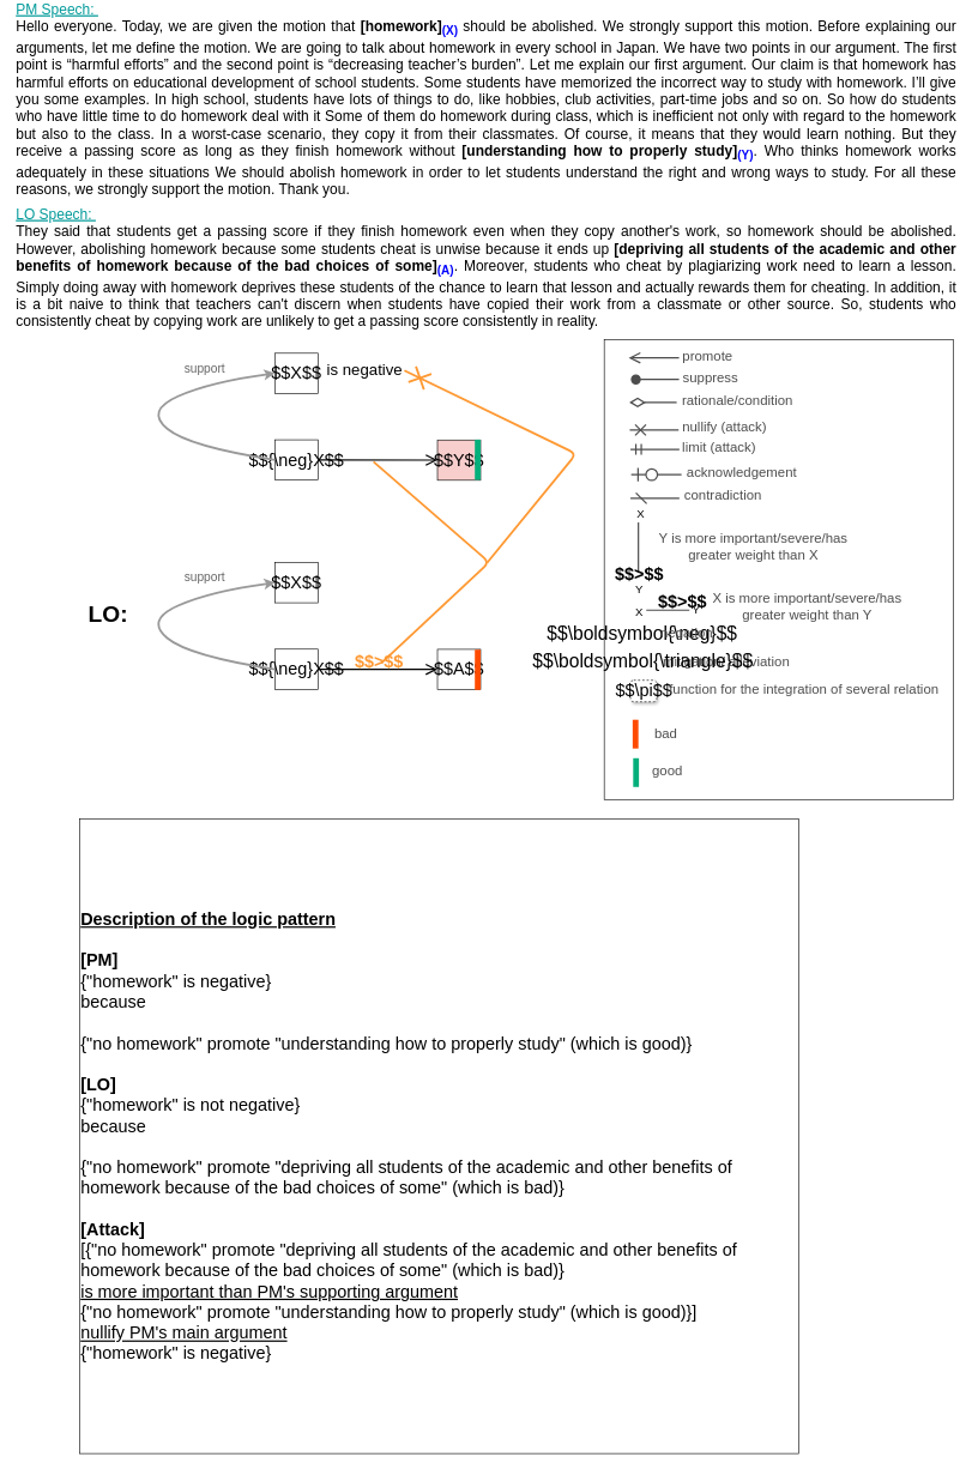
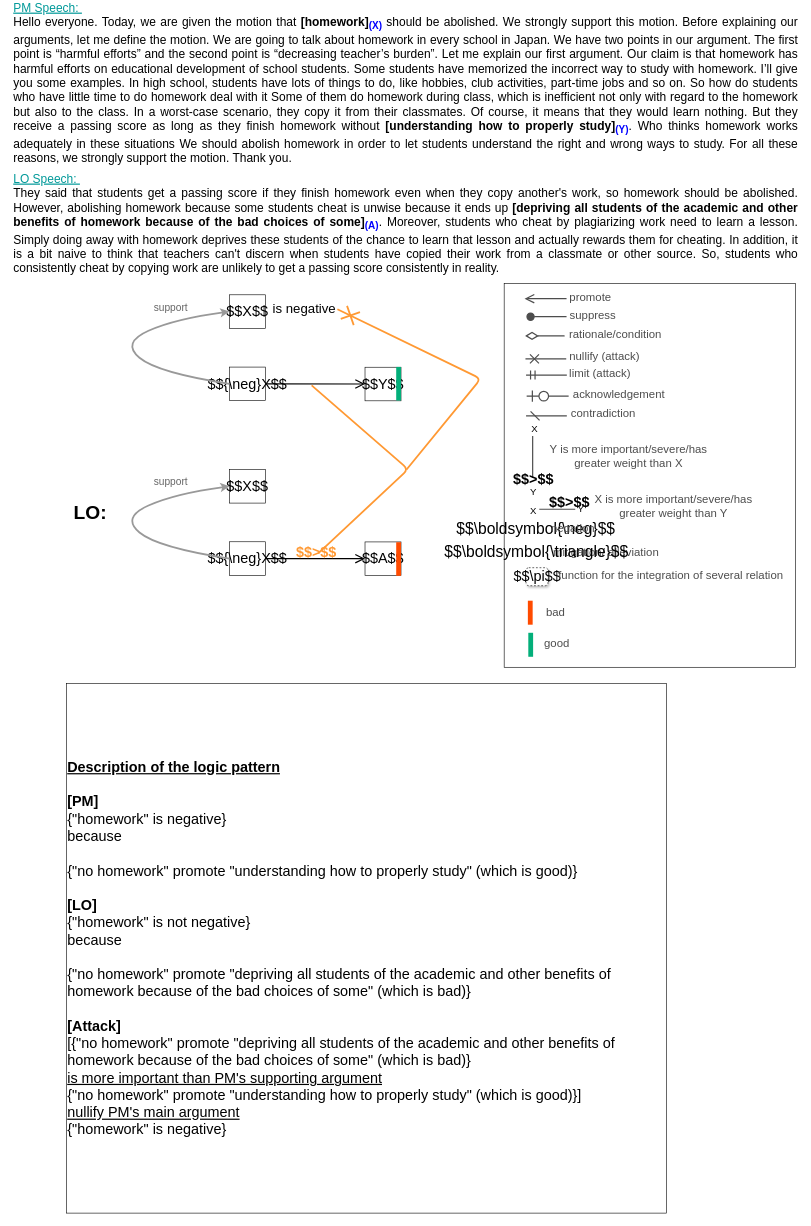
- <mxCell id="8" value="&lt;font style=&quot;font-size: 24px&quot;&gt;$$Y$$&lt;/font&gt;" style="whiteSpace=wrap;html=1;align=center;fillColor=#f8cecc;" parent="1" vertex="1"><mxGeometry x="608" y="589.75" width="60" height="56" as="geometry" /></mxCell>
+ <mxCell id="8" value="&lt;font style=&quot;font-size: 24px&quot;&gt;$$Y$$&lt;/font&gt;" style="whiteSpace=wrap;html=1;align=center;" parent="1" vertex="1"><mxGeometry x="608" y="589.75" width="60" height="56" as="geometry" /></mxCell>
